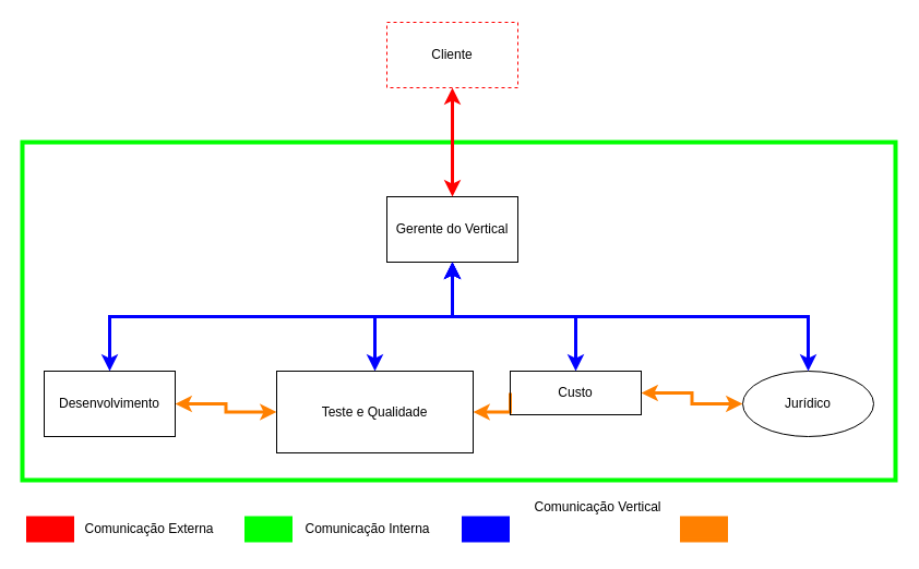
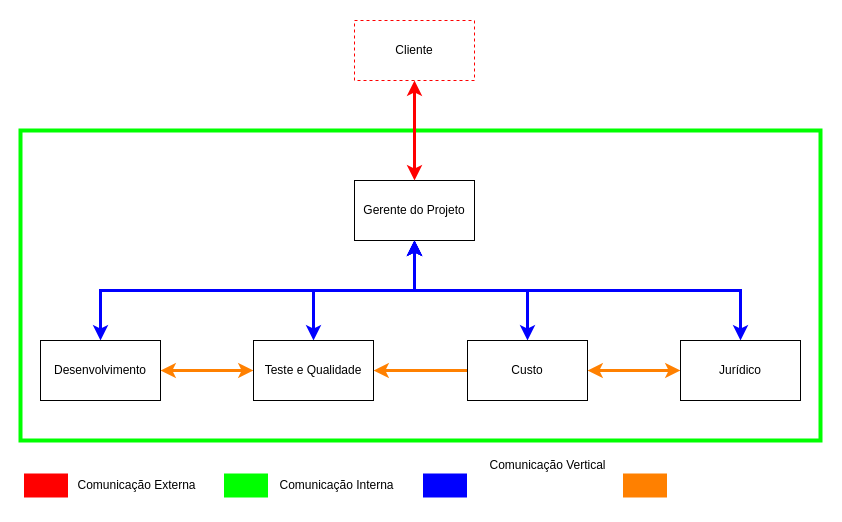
- <mxCell id="3" value="Gerente do Vertical" style="rounded=0;whiteSpace=wrap;html=1;fillColor=none;" parent="1" vertex="1"><mxGeometry x="354" y="180" width="120" height="60" as="geometry" /></mxCell>
+ <mxCell id="3" value="Gerente do Projeto" style="rounded=0;whiteSpace=wrap;html=1;fillColor=none;" parent="1" vertex="1"><mxGeometry x="354" y="180" width="120" height="60" as="geometry" /></mxCell>
- <mxCell id="12" value="Custo" style="rounded=0;whiteSpace=wrap;html=1;fillColor=none;" parent="1" vertex="1"><mxGeometry x="467" y="340" width="120" height="40" as="geometry" /></mxCell>
+ <mxCell id="12" value="Custo" style="rounded=0;whiteSpace=wrap;html=1;fillColor=none;" parent="1" vertex="1"><mxGeometry x="467" y="340" width="120" height="60" as="geometry" /></mxCell>
- <mxCell id="14" value="Jurídico" style="ellipse;whiteSpace=wrap;html=1;fillColor=none;" parent="1" vertex="1"><mxGeometry x="680" y="340" width="120" height="60" as="geometry" /></mxCell>
+ <mxCell id="14" value="Jurídico" style="rounded=0;whiteSpace=wrap;html=1;fillColor=none;" parent="1" vertex="1"><mxGeometry x="680" y="340" width="120" height="60" as="geometry" /></mxCell>
- <mxCell id="9" value="Teste e Qualidade" style="rounded=0;whiteSpace=wrap;html=1;fillColor=none;" parent="1" vertex="1"><mxGeometry x="253" y="340" width="180" height="75" as="geometry" /></mxCell>
+ <mxCell id="9" value="Teste e Qualidade" style="rounded=0;whiteSpace=wrap;html=1;fillColor=none;" parent="1" vertex="1"><mxGeometry x="253" y="340" width="120" height="60" as="geometry" /></mxCell>
